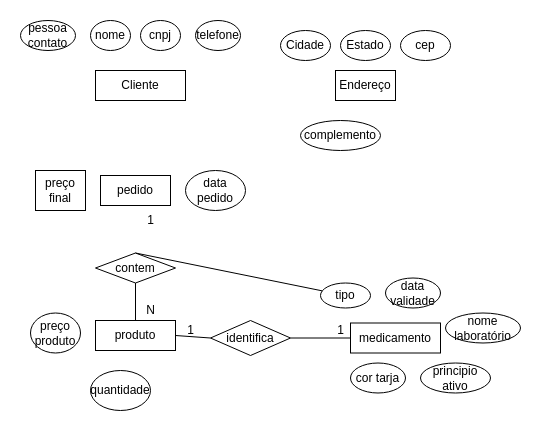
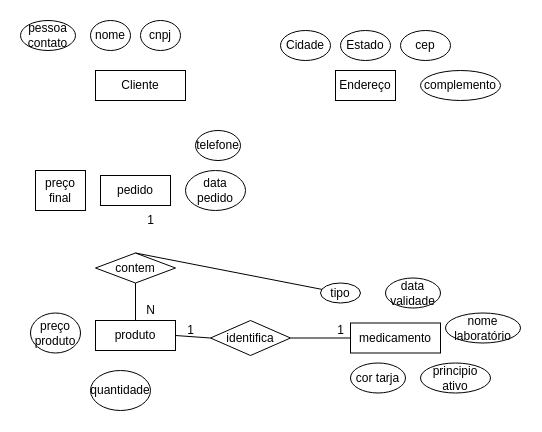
- <mxCell id="9" value="telefone" style="ellipse;whiteSpace=wrap;html=1;" vertex="1" parent="1"><mxGeometry x="195" y="20" width="45" height="30" as="geometry" /></mxCell>
+ <mxCell id="9" value="telefone" style="ellipse;whiteSpace=wrap;html=1;" vertex="1" parent="1"><mxGeometry x="195" y="130" width="45" height="30" as="geometry" /></mxCell>
- <mxCell id="10" value="complemento" style="ellipse;whiteSpace=wrap;html=1;" vertex="1" parent="1"><mxGeometry x="300" y="120" width="80" height="30" as="geometry" /></mxCell>
+ <mxCell id="10" value="complemento" style="ellipse;whiteSpace=wrap;html=1;" vertex="1" parent="1"><mxGeometry x="420" y="70" width="80" height="30" as="geometry" /></mxCell>
- <mxCell id="15" value="tipo" style="ellipse;whiteSpace=wrap;html=1;" vertex="1" parent="1"><mxGeometry x="320" y="282.5" width="50" height="25" as="geometry" /></mxCell>
+ <mxCell id="15" value="tipo" style="ellipse;whiteSpace=wrap;html=1;" vertex="1" parent="1"><mxGeometry x="320" y="282.5" width="40" height="20" as="geometry" /></mxCell>
